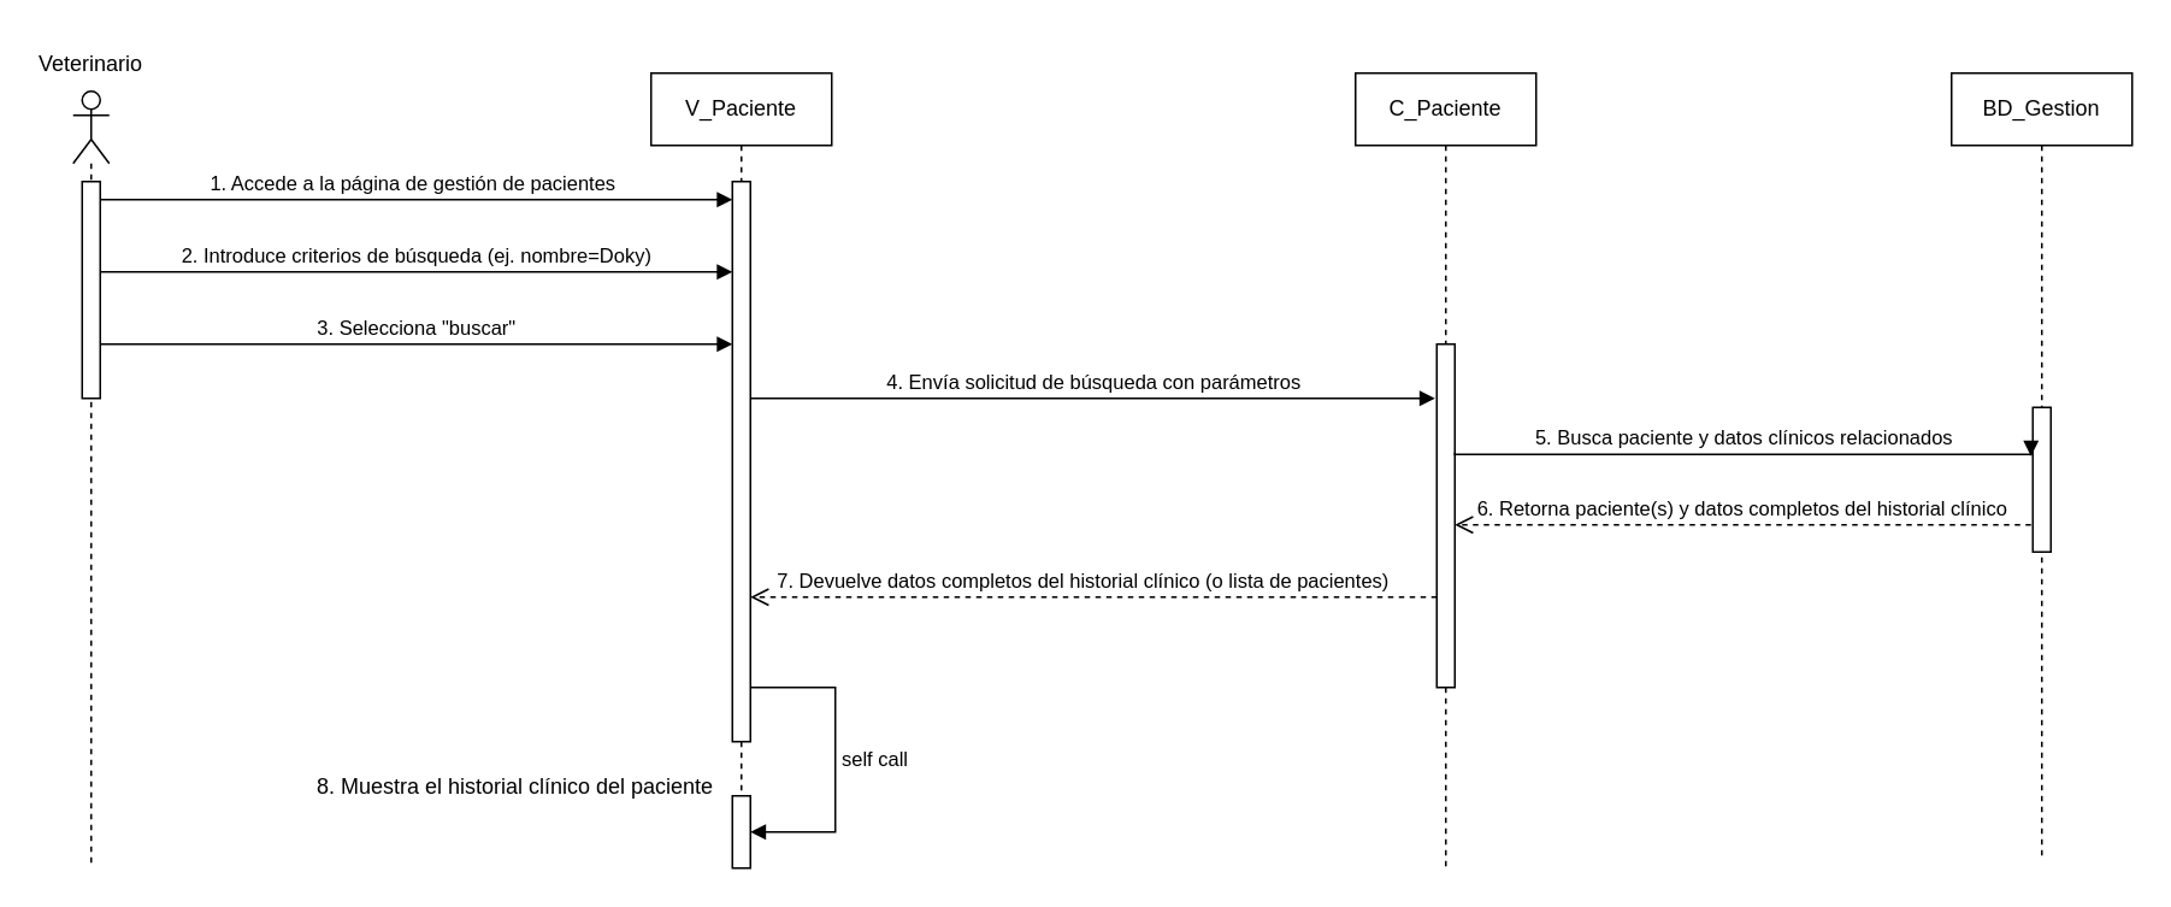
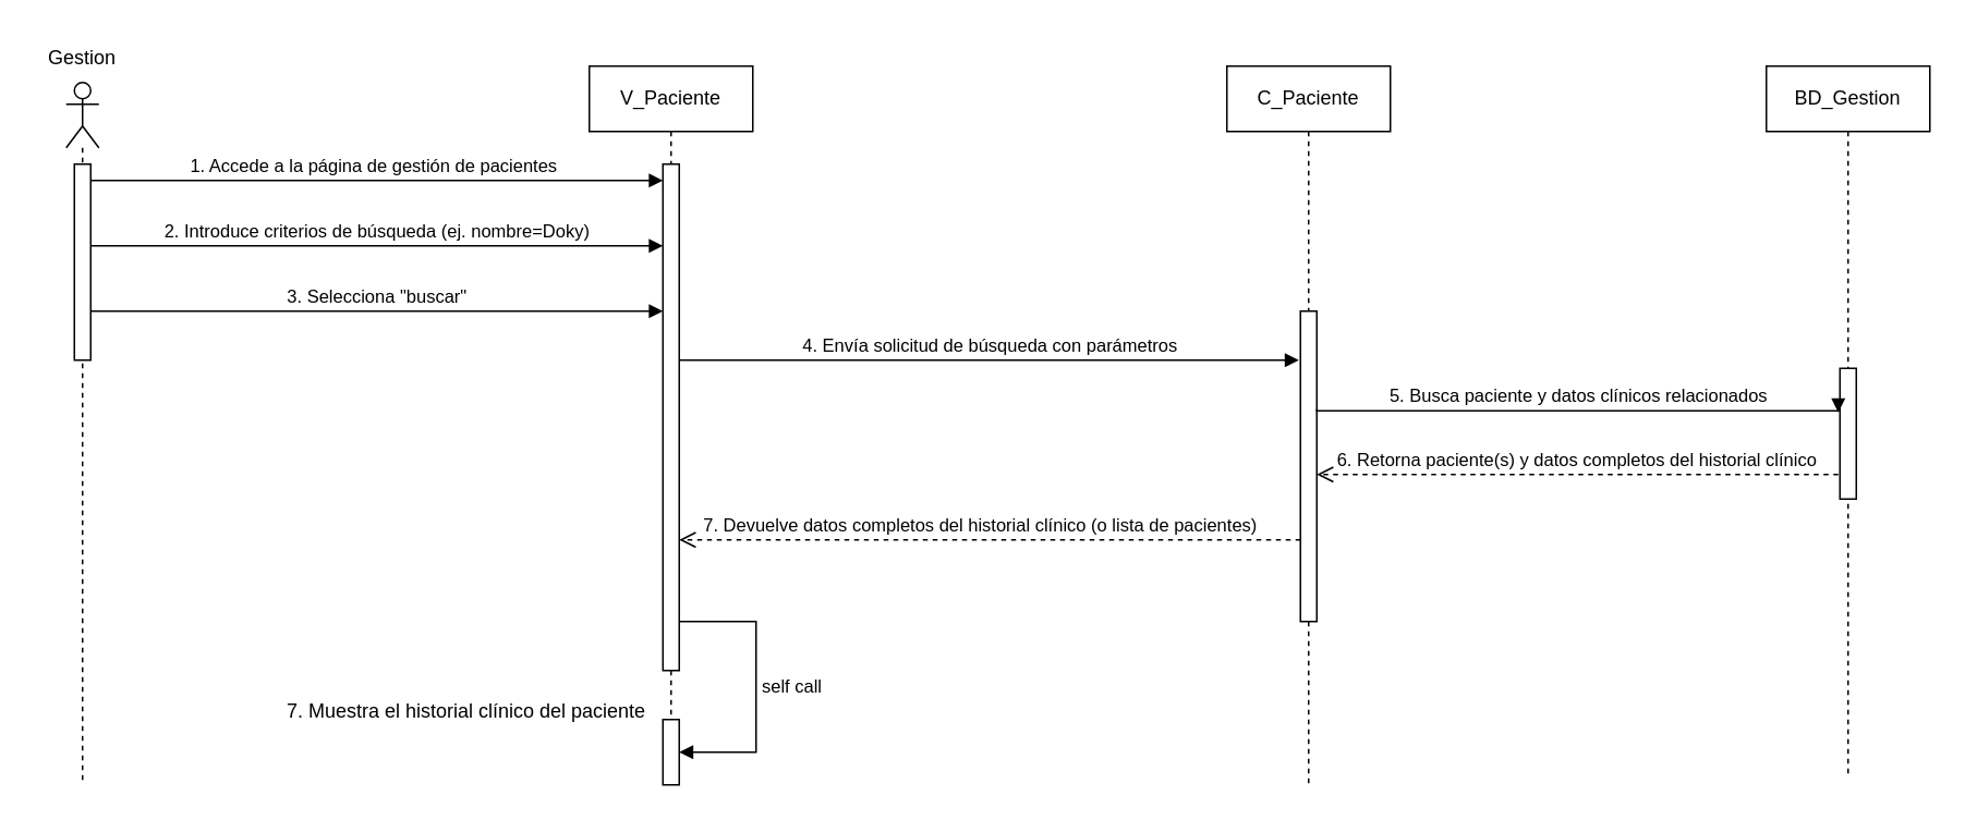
- <mxCell id="9" value="Veterinario" style="text;html=1;align=center;verticalAlign=middle;whiteSpace=wrap;rounded=0;" vertex="1" parent="1"><mxGeometry x="20" width="60" height="30" as="geometry" y="20" /></mxCell>
+ <mxCell id="9" value="Gestion" style="text;html=1;align=center;verticalAlign=middle;whiteSpace=wrap;rounded=0;" vertex="1" parent="1"><mxGeometry x="20" width="60" height="30" as="geometry" y="20" /></mxCell>
- <mxCell id="20" value="8. Muestra el historial clínico del paciente" style="text;html=1;align=center;verticalAlign=middle;whiteSpace=wrap;rounded=0;" vertex="1" parent="1"><mxGeometry x="130" y="420" width="310" height="30" as="geometry" /></mxCell>
+ <mxCell id="20" value="7. Muestra el historial clínico del paciente" style="text;html=1;align=center;verticalAlign=middle;whiteSpace=wrap;rounded=0;" vertex="1" parent="1"><mxGeometry x="130" y="420" width="310" height="30" as="geometry" /></mxCell>
